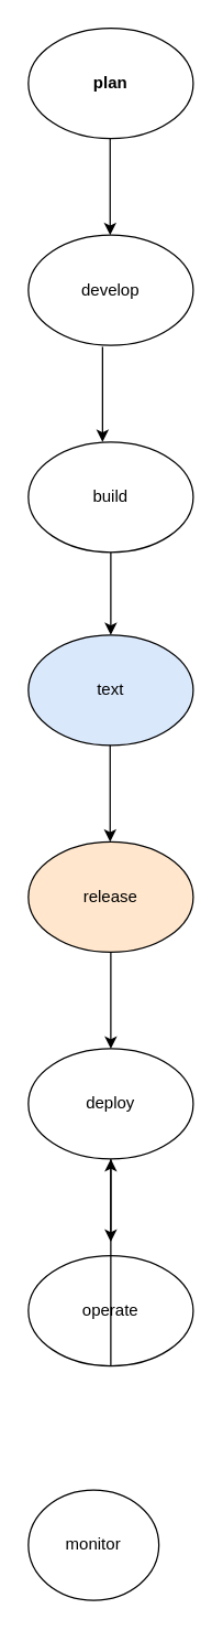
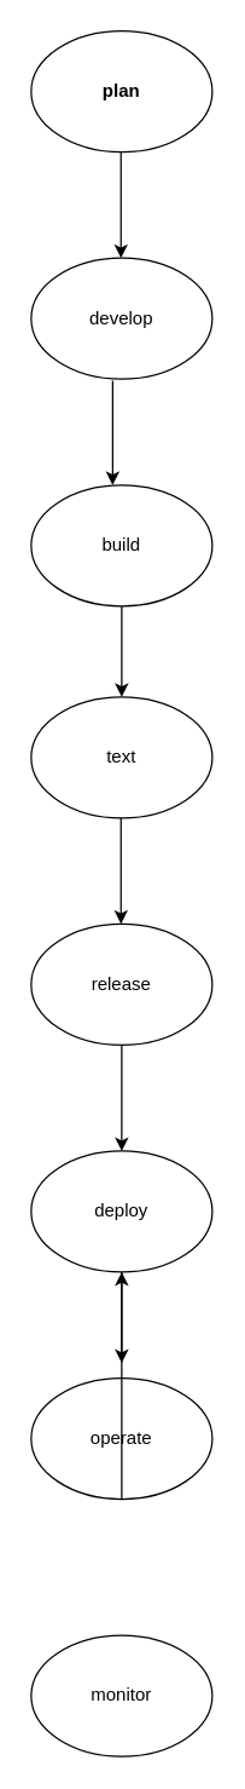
- <mxCell id="6" value="text" style="ellipse;whiteSpace=wrap;html=1;fillColor=#dae8fc;" parent="1" vertex="1"><mxGeometry x="20" y="460" width="120" height="80" as="geometry" /></mxCell>
+ <mxCell id="6" value="text" style="ellipse;whiteSpace=wrap;html=1;" parent="1" vertex="1"><mxGeometry x="20" y="460" width="120" height="80" as="geometry" /></mxCell>
- <mxCell id="8" value="release" style="ellipse;whiteSpace=wrap;html=1;fillColor=#ffe6cc;" parent="1" vertex="1"><mxGeometry x="20" y="610" width="120" height="80" as="geometry" /></mxCell>
+ <mxCell id="8" value="release" style="ellipse;whiteSpace=wrap;html=1;" parent="1" vertex="1"><mxGeometry x="20" y="610" width="120" height="80" as="geometry" /></mxCell>
- <mxCell id="16" value="monitor" style="ellipse;whiteSpace=wrap;html=1;" vertex="1" parent="1"><mxGeometry x="20" y="1080" width="95" height="80" as="geometry" /></mxCell>
+ <mxCell id="16" value="monitor" style="ellipse;whiteSpace=wrap;html=1;" vertex="1" parent="1"><mxGeometry x="20" y="1080" width="120" height="80" as="geometry" /></mxCell>
